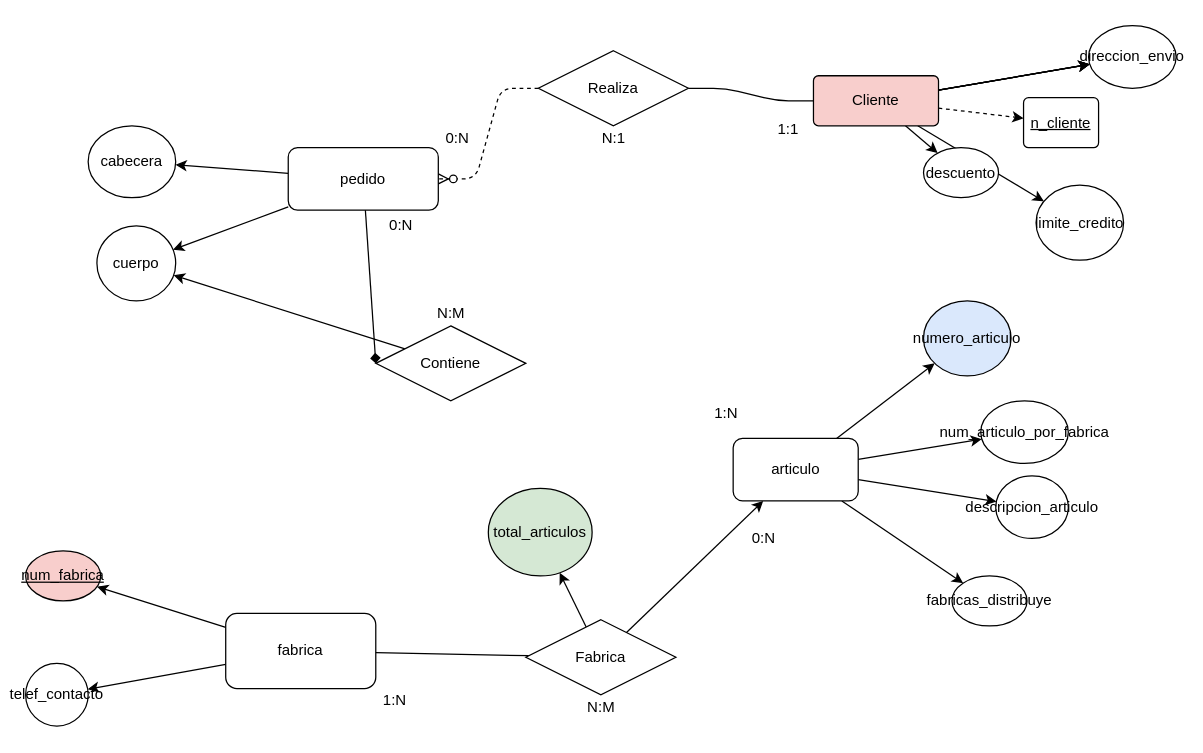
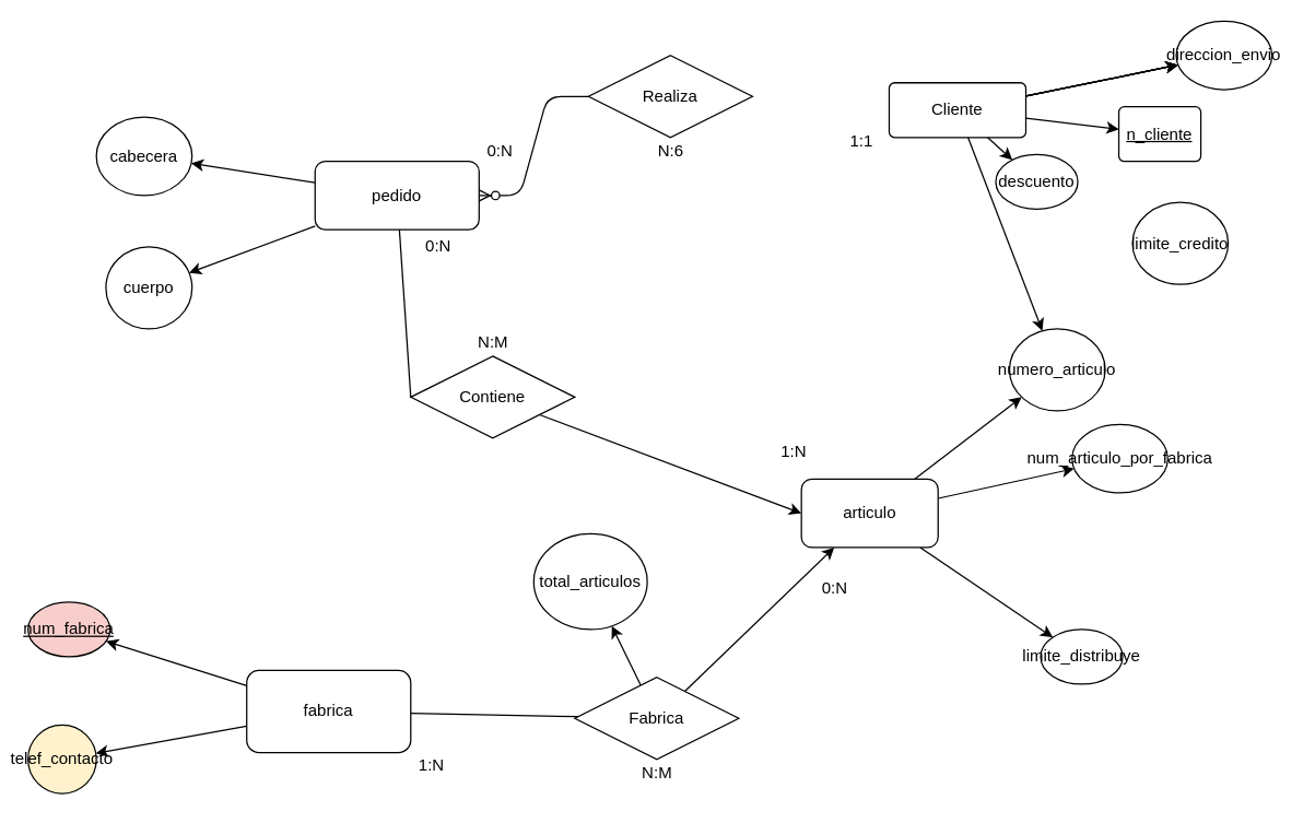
- <mxCell id="24" value="direccion_envio" style="ellipse;whiteSpace=wrap;html=1;rounded=1;arcSize=10;" vertex="1" parent="1"><mxGeometry x="870" y="20" width="70" height="50" as="geometry" /></mxCell>
+ <mxCell id="24" value="direccion_envio" style="ellipse;whiteSpace=wrap;html=1;rounded=1;arcSize=10;" vertex="1" parent="1"><mxGeometry x="860" y="15" width="70" height="50" as="geometry" /></mxCell>
- <mxCell id="43" value="" style="edgeStyle=entityRelationEdgeStyle;fontSize=12;html=1;endArrow=none;endFill=1;entryX=1;entryY=0.5;entryDx=0;entryDy=0;" edge="1" parent="1" source="9" target="42"><mxGeometry width="100" height="100" relative="1" as="geometry"><mxPoint x="650" y="80" as="sourcePoint" /><mxPoint x="350" y="142.5" as="targetPoint" /></mxGeometry></mxCell>
- <mxCell id="9" value="Cliente" style="rounded=1;arcSize=10;whiteSpace=wrap;html=1;align=center;fillColor=#f8cecc;" vertex="1" parent="1"><mxGeometry x="650" y="60" width="100" height="40" as="geometry" /></mxCell>
+ <mxCell id="9" value="Cliente" style="rounded=1;arcSize=10;whiteSpace=wrap;html=1;align=center;" vertex="1" parent="1"><mxGeometry x="650" y="60" width="100" height="40" as="geometry" /></mxCell>
- <mxCell id="2" value="" style="edgeStyle=none;html=1;dashed=1;" edge="1" parent="1" source="9" target="23"><mxGeometry relative="1" as="geometry" /></mxCell>
+ <mxCell id="2" value="" style="edgeStyle=none;html=1;" edge="1" parent="1" source="9" target="23"><mxGeometry relative="1" as="geometry" /></mxCell>
- <mxCell id="41" value="" style="edgeStyle=entityRelationEdgeStyle;fontSize=12;html=1;endArrow=ERzeroToMany;endFill=1;entryX=1;entryY=0.5;entryDx=0;entryDy=0;startArrow=none;dashed=1;" edge="1" parent="1" source="42" target="18"><mxGeometry width="100" height="100" relative="1" as="geometry"><mxPoint x="508.579" y="180" as="sourcePoint" /><mxPoint x="508.579" y="80" as="targetPoint" /></mxGeometry></mxCell>
+ <mxCell id="41" value="" style="edgeStyle=entityRelationEdgeStyle;fontSize=12;html=1;endArrow=ERzeroToMany;endFill=1;entryX=1;entryY=0.5;entryDx=0;entryDy=0;startArrow=none;" edge="1" parent="1" source="42" target="18"><mxGeometry width="100" height="100" relative="1" as="geometry"><mxPoint x="508.579" y="180" as="sourcePoint" /><mxPoint x="508.579" y="80" as="targetPoint" /></mxGeometry></mxCell>
- <mxCell id="46" value="N:1" style="text;html=1;align=center;verticalAlign=middle;resizable=0;points=[];autosize=1;strokeColor=none;fillColor=none;" vertex="1" parent="1"><mxGeometry x="475" y="100" width="30" height="20" as="geometry" /></mxCell>
+ <mxCell id="46" value="N:6" style="text;html=1;align=center;verticalAlign=middle;resizable=0;points=[];autosize=1;strokeColor=none;fillColor=none;" vertex="1" parent="1"><mxGeometry x="475" y="100" width="30" height="20" as="geometry" /></mxCell>
- <mxCell id="31" value="cabecera" style="ellipse;whiteSpace=wrap;html=1;rounded=1;" vertex="1" parent="1"><mxGeometry x="70" y="100" width="70" height="57.5" as="geometry" /></mxCell>
+ <mxCell id="31" value="cabecera" style="ellipse;whiteSpace=wrap;html=1;rounded=1;" vertex="1" parent="1"><mxGeometry x="70" y="85" width="70" height="57.5" as="geometry" /></mxCell>
- <mxCell id="26" value="descuento" style="ellipse;whiteSpace=wrap;html=1;rounded=1;arcSize=10;" vertex="1" parent="1"><mxGeometry x="738" y="117.5" width="60" height="40" as="geometry" /></mxCell>
+ <mxCell id="26" value="descuento" style="ellipse;whiteSpace=wrap;html=1;rounded=1;arcSize=10;" vertex="1" parent="1"><mxGeometry x="728" y="112.5" width="60" height="40" as="geometry" /></mxCell>
- <mxCell id="7" value="" style="edgeStyle=none;html=1;" edge="1" parent="1" source="9" target="25"><mxGeometry relative="1" as="geometry" /></mxCell>
+ <mxCell id="7" value="" style="edgeStyle=none;html=1;" edge="1" parent="1" source="9" target="27"><mxGeometry relative="1" as="geometry" /></mxCell>
- <mxCell id="17" style="edgeStyle=none;html=1;startArrow=none;" edge="1" parent="1" source="36" target="32"><mxGeometry relative="1" as="geometry" /></mxCell>
+ <mxCell id="17" style="edgeStyle=none;html=1;entryX=0;entryY=0.5;entryDx=0;entryDy=0;startArrow=none;" edge="1" parent="1" source="36" target="14"><mxGeometry relative="1" as="geometry" /></mxCell>
- <mxCell id="27" value="numero_articulo" style="ellipse;whiteSpace=wrap;html=1;rounded=1;fillColor=#dae8fc;" vertex="1" parent="1"><mxGeometry x="738" y="240" width="70" height="60" as="geometry" /></mxCell>
+ <mxCell id="27" value="numero_articulo" style="ellipse;whiteSpace=wrap;html=1;rounded=1;" vertex="1" parent="1"><mxGeometry x="738" y="240" width="70" height="60" as="geometry" /></mxCell>
- <mxCell id="37" value="" style="edgeStyle=none;html=1;entryX=0;entryY=0.5;entryDx=0;entryDy=0;endArrow=diamond;" edge="1" parent="1" source="18" target="36"><mxGeometry relative="1" as="geometry"><mxPoint x="323.122" y="155" as="sourcePoint" /><mxPoint x="540" y="335" as="targetPoint" /></mxGeometry></mxCell>
+ <mxCell id="37" value="" style="edgeStyle=none;html=1;entryX=0;entryY=0.5;entryDx=0;entryDy=0;endArrow=none;" edge="1" parent="1" source="18" target="36"><mxGeometry relative="1" as="geometry"><mxPoint x="323.122" y="155" as="sourcePoint" /><mxPoint x="540" y="335" as="targetPoint" /></mxGeometry></mxCell>
- <mxCell id="29" value="num_articulo_por_fabrica" style="ellipse;whiteSpace=wrap;html=1;rounded=1;" vertex="1" parent="1"><mxGeometry x="783.79" y="320" width="70" height="50" as="geometry" /></mxCell>
+ <mxCell id="29" value="num_articulo_por_fabrica" style="ellipse;whiteSpace=wrap;html=1;rounded=1;" vertex="1" parent="1"><mxGeometry x="783.79" y="310" width="70" height="50" as="geometry" /></mxCell>
- <mxCell id="13" value="" style="edgeStyle=none;html=1;" edge="1" parent="1" source="14" target="30"><mxGeometry relative="1" as="geometry" /></mxCell>
- <mxCell id="30" value="descripcion_articulo" style="ellipse;whiteSpace=wrap;html=1;rounded=1;" vertex="1" parent="1"><mxGeometry x="795.79" y="380" width="58" height="50" as="geometry" /></mxCell>
- <mxCell id="40" value="total_articulos" style="ellipse;whiteSpace=wrap;html=1;fillColor=#d5e8d4;" vertex="1" parent="1"><mxGeometry x="390" y="390" width="83" height="70" as="geometry" /></mxCell>
+ <mxCell id="40" value="total_articulos" style="ellipse;whiteSpace=wrap;html=1;" vertex="1" parent="1"><mxGeometry x="390" y="390" width="83" height="70" as="geometry" /></mxCell>
- <mxCell id="28" value="fabricas_distribuye" style="ellipse;whiteSpace=wrap;html=1;rounded=1;" vertex="1" parent="1"><mxGeometry x="760.79" y="460" width="60" height="40" as="geometry" /></mxCell>
+ <mxCell id="28" value="limite_distribuye" style="ellipse;whiteSpace=wrap;html=1;rounded=1;" vertex="1" parent="1"><mxGeometry x="760.79" y="460" width="60" height="40" as="geometry" /></mxCell>
- <mxCell id="34" value="telef_contacto" style="ellipse;whiteSpace=wrap;html=1;rounded=1;" vertex="1" parent="1"><mxGeometry x="20" y="530" width="50" height="50" as="geometry" /></mxCell>
+ <mxCell id="34" value="telef_contacto" style="ellipse;whiteSpace=wrap;html=1;rounded=1;fillColor=#fff2cc;" vertex="1" parent="1"><mxGeometry x="20" y="530" width="50" height="50" as="geometry" /></mxCell>
